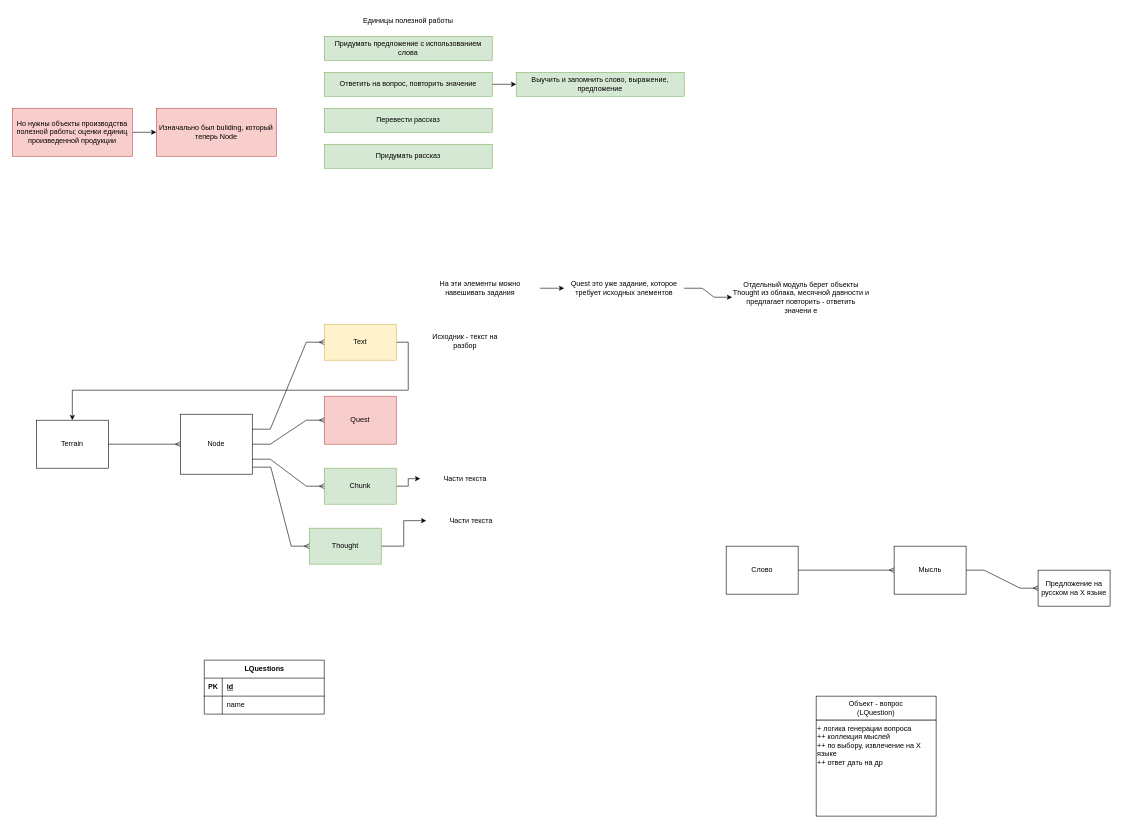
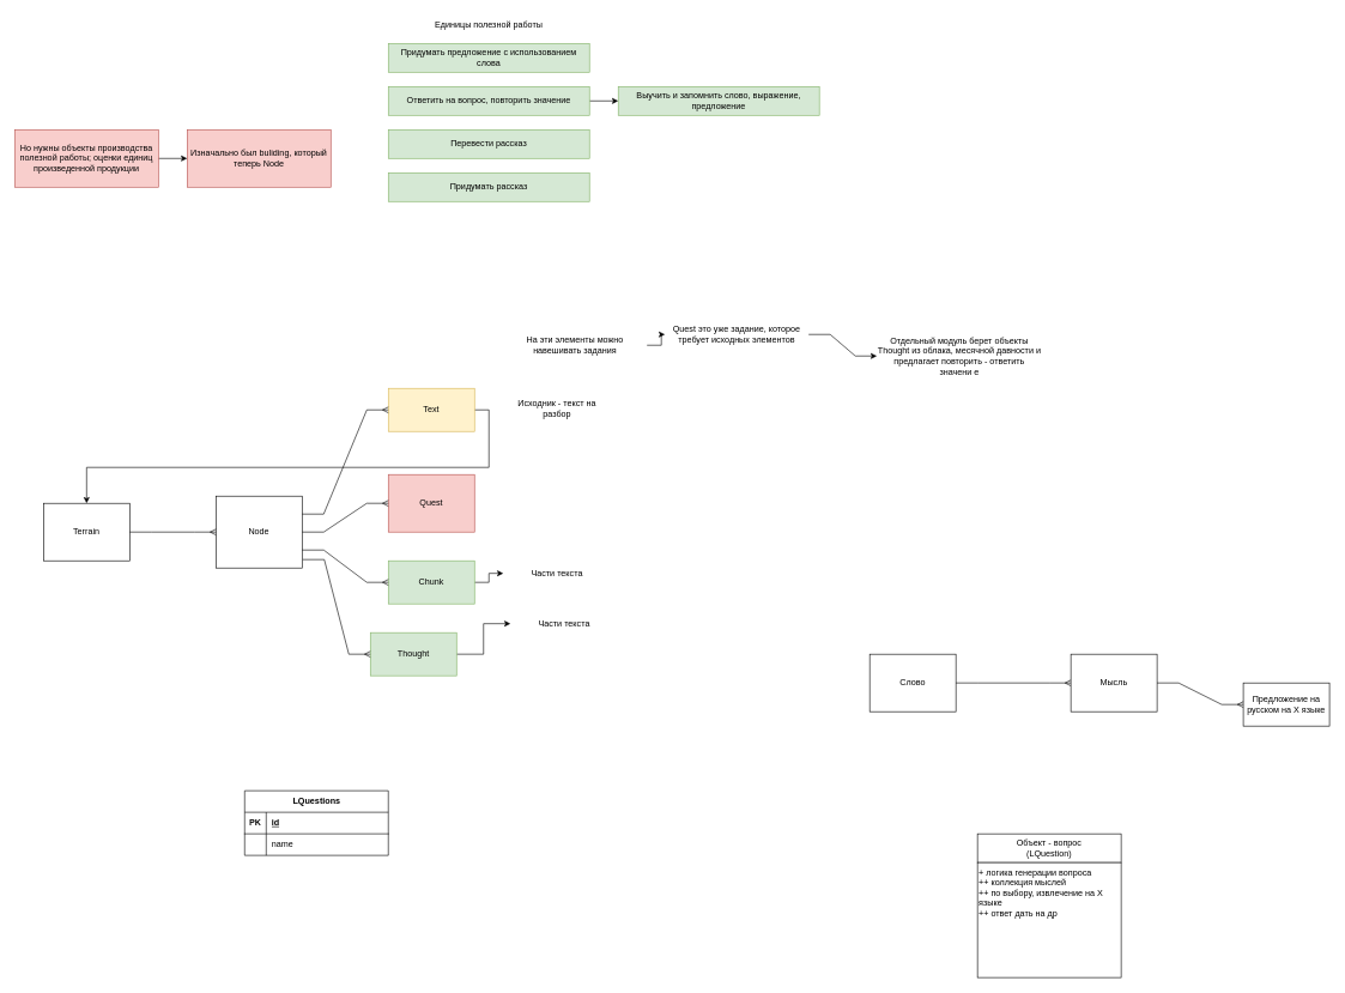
- <mxCell id="41" value="Quest это уже задание, которое требует исходных элементов" style="text;html=1;strokeColor=none;fillColor=none;align=center;verticalAlign=middle;whiteSpace=wrap;rounded=0;" parent="1" vertex="1"><mxGeometry x="940" y="460" width="200" height="40" as="geometry" /></mxCell>
+ <mxCell id="41" value="Quest это уже задание, которое требует исходных элементов" style="text;html=1;strokeColor=none;fillColor=none;align=center;verticalAlign=middle;whiteSpace=wrap;rounded=0;" parent="1" vertex="1"><mxGeometry x="925" y="445" width="200" height="40" as="geometry" /></mxCell>
